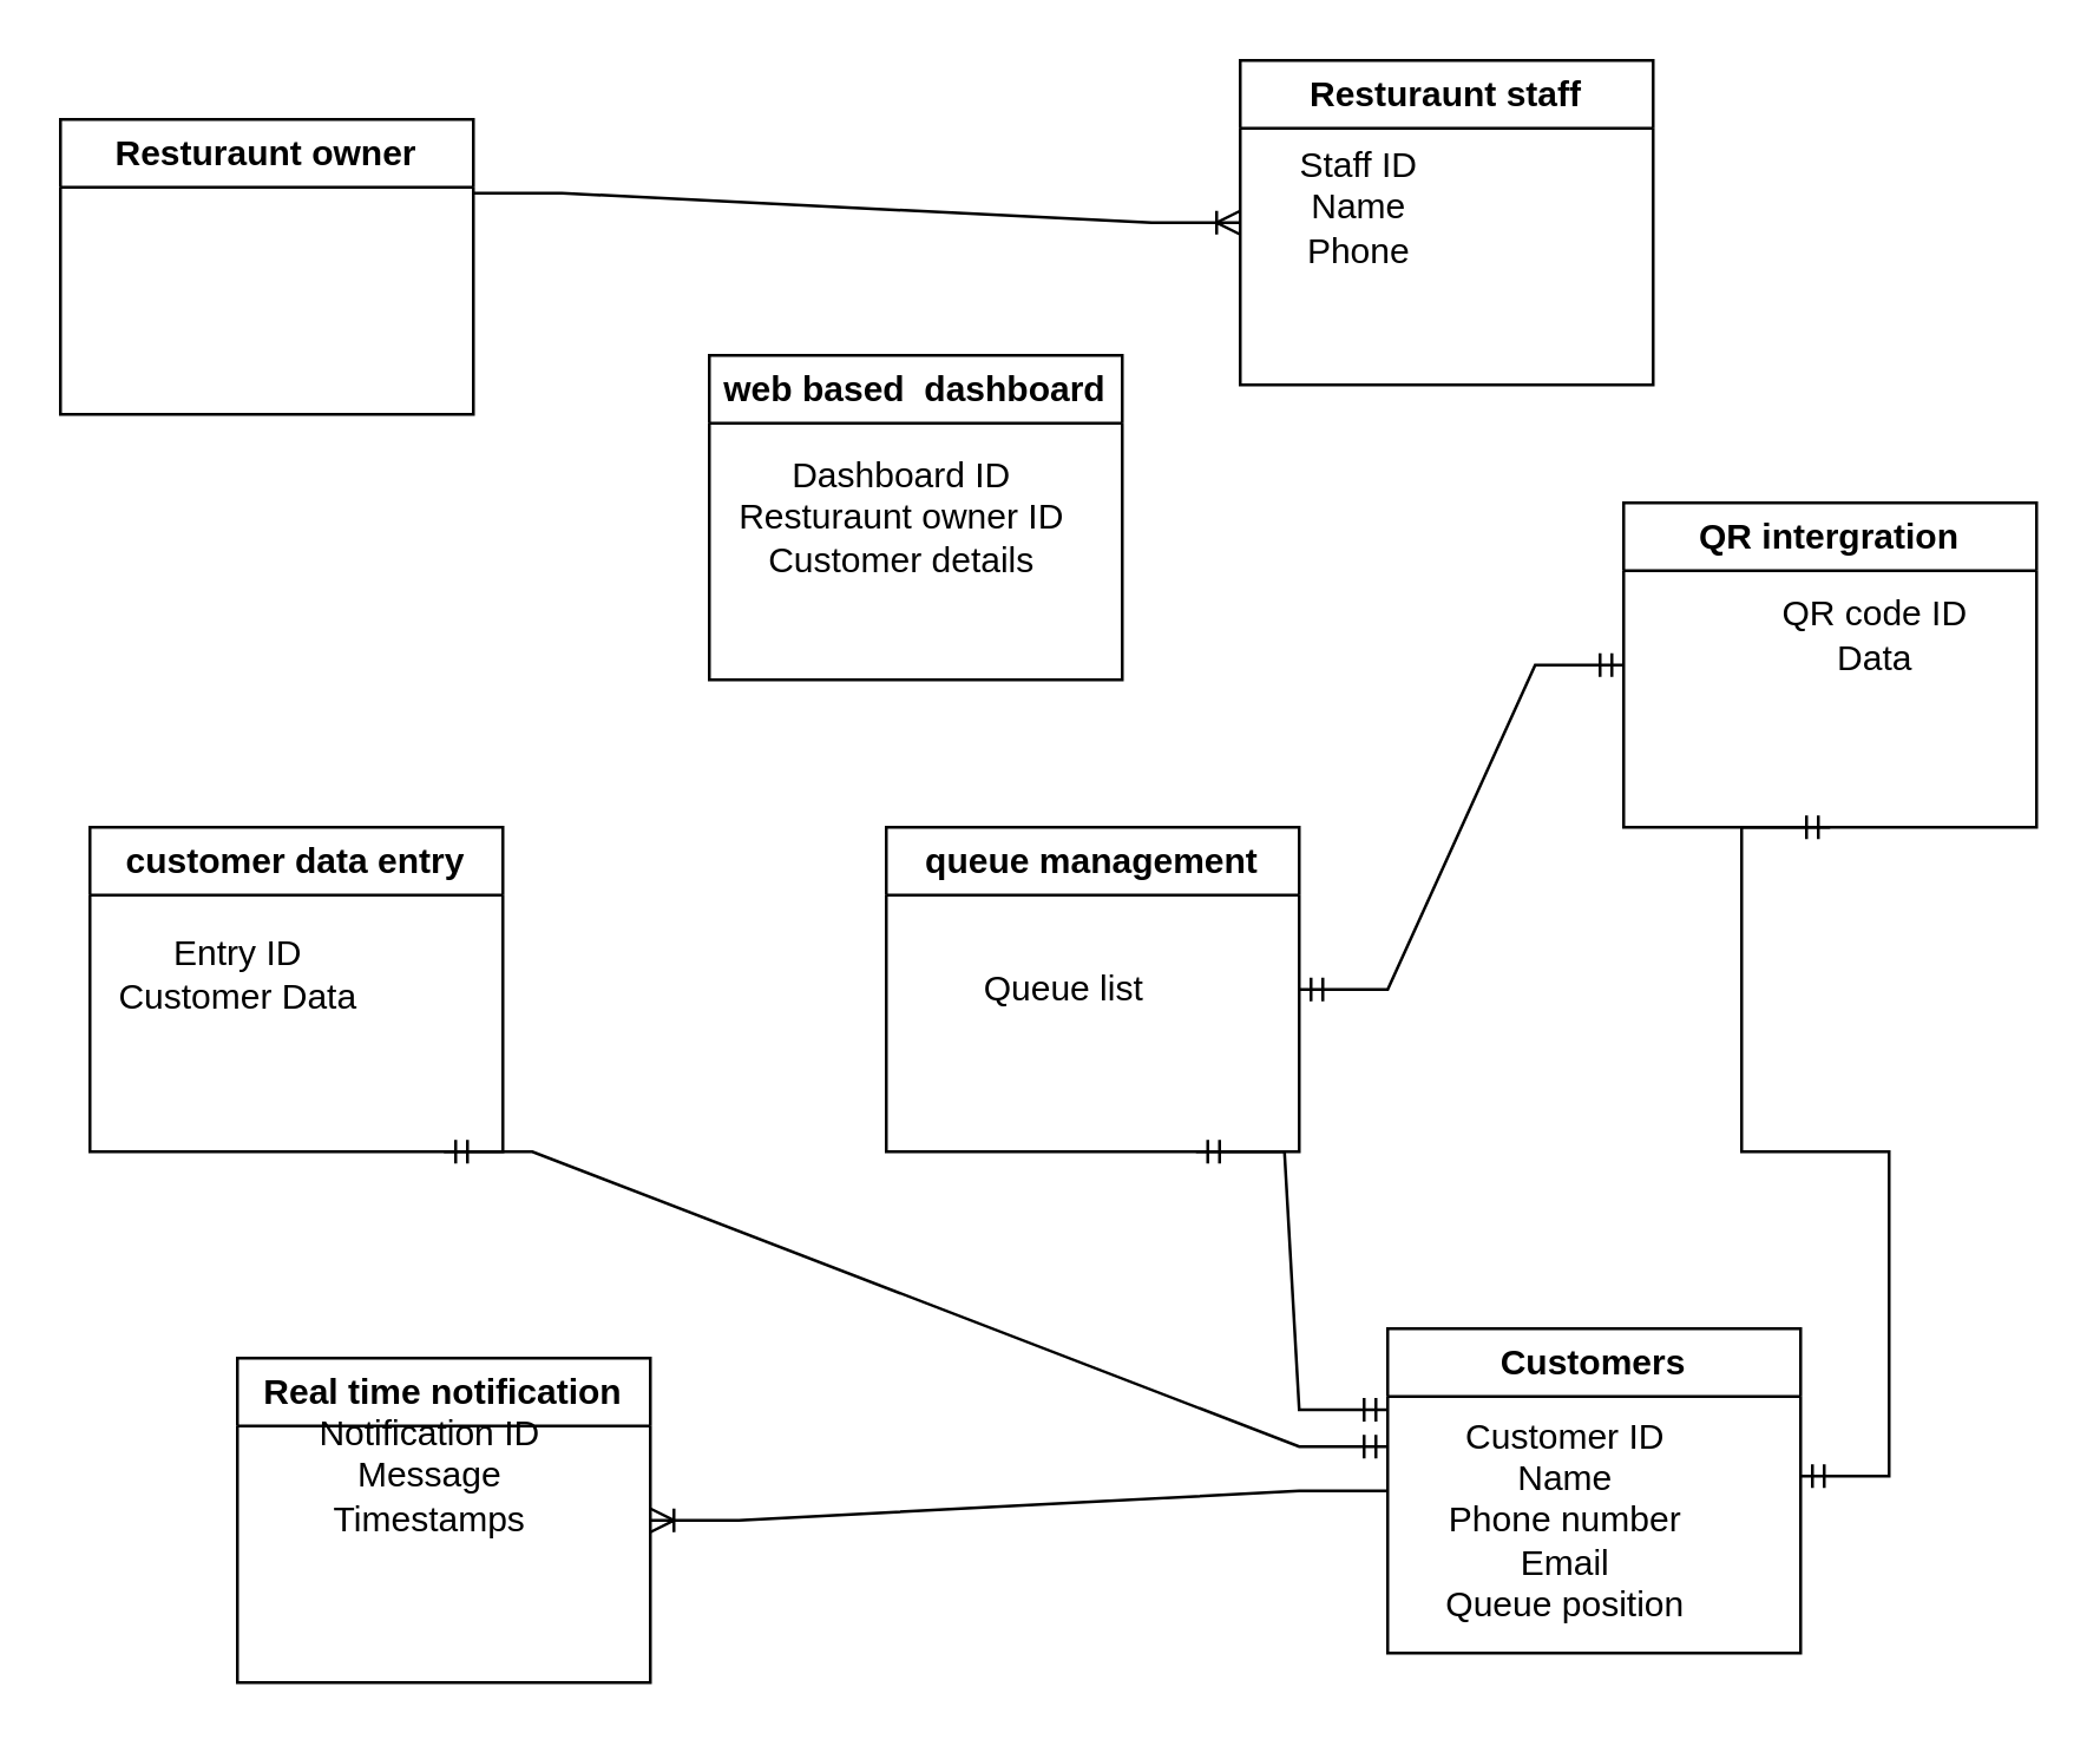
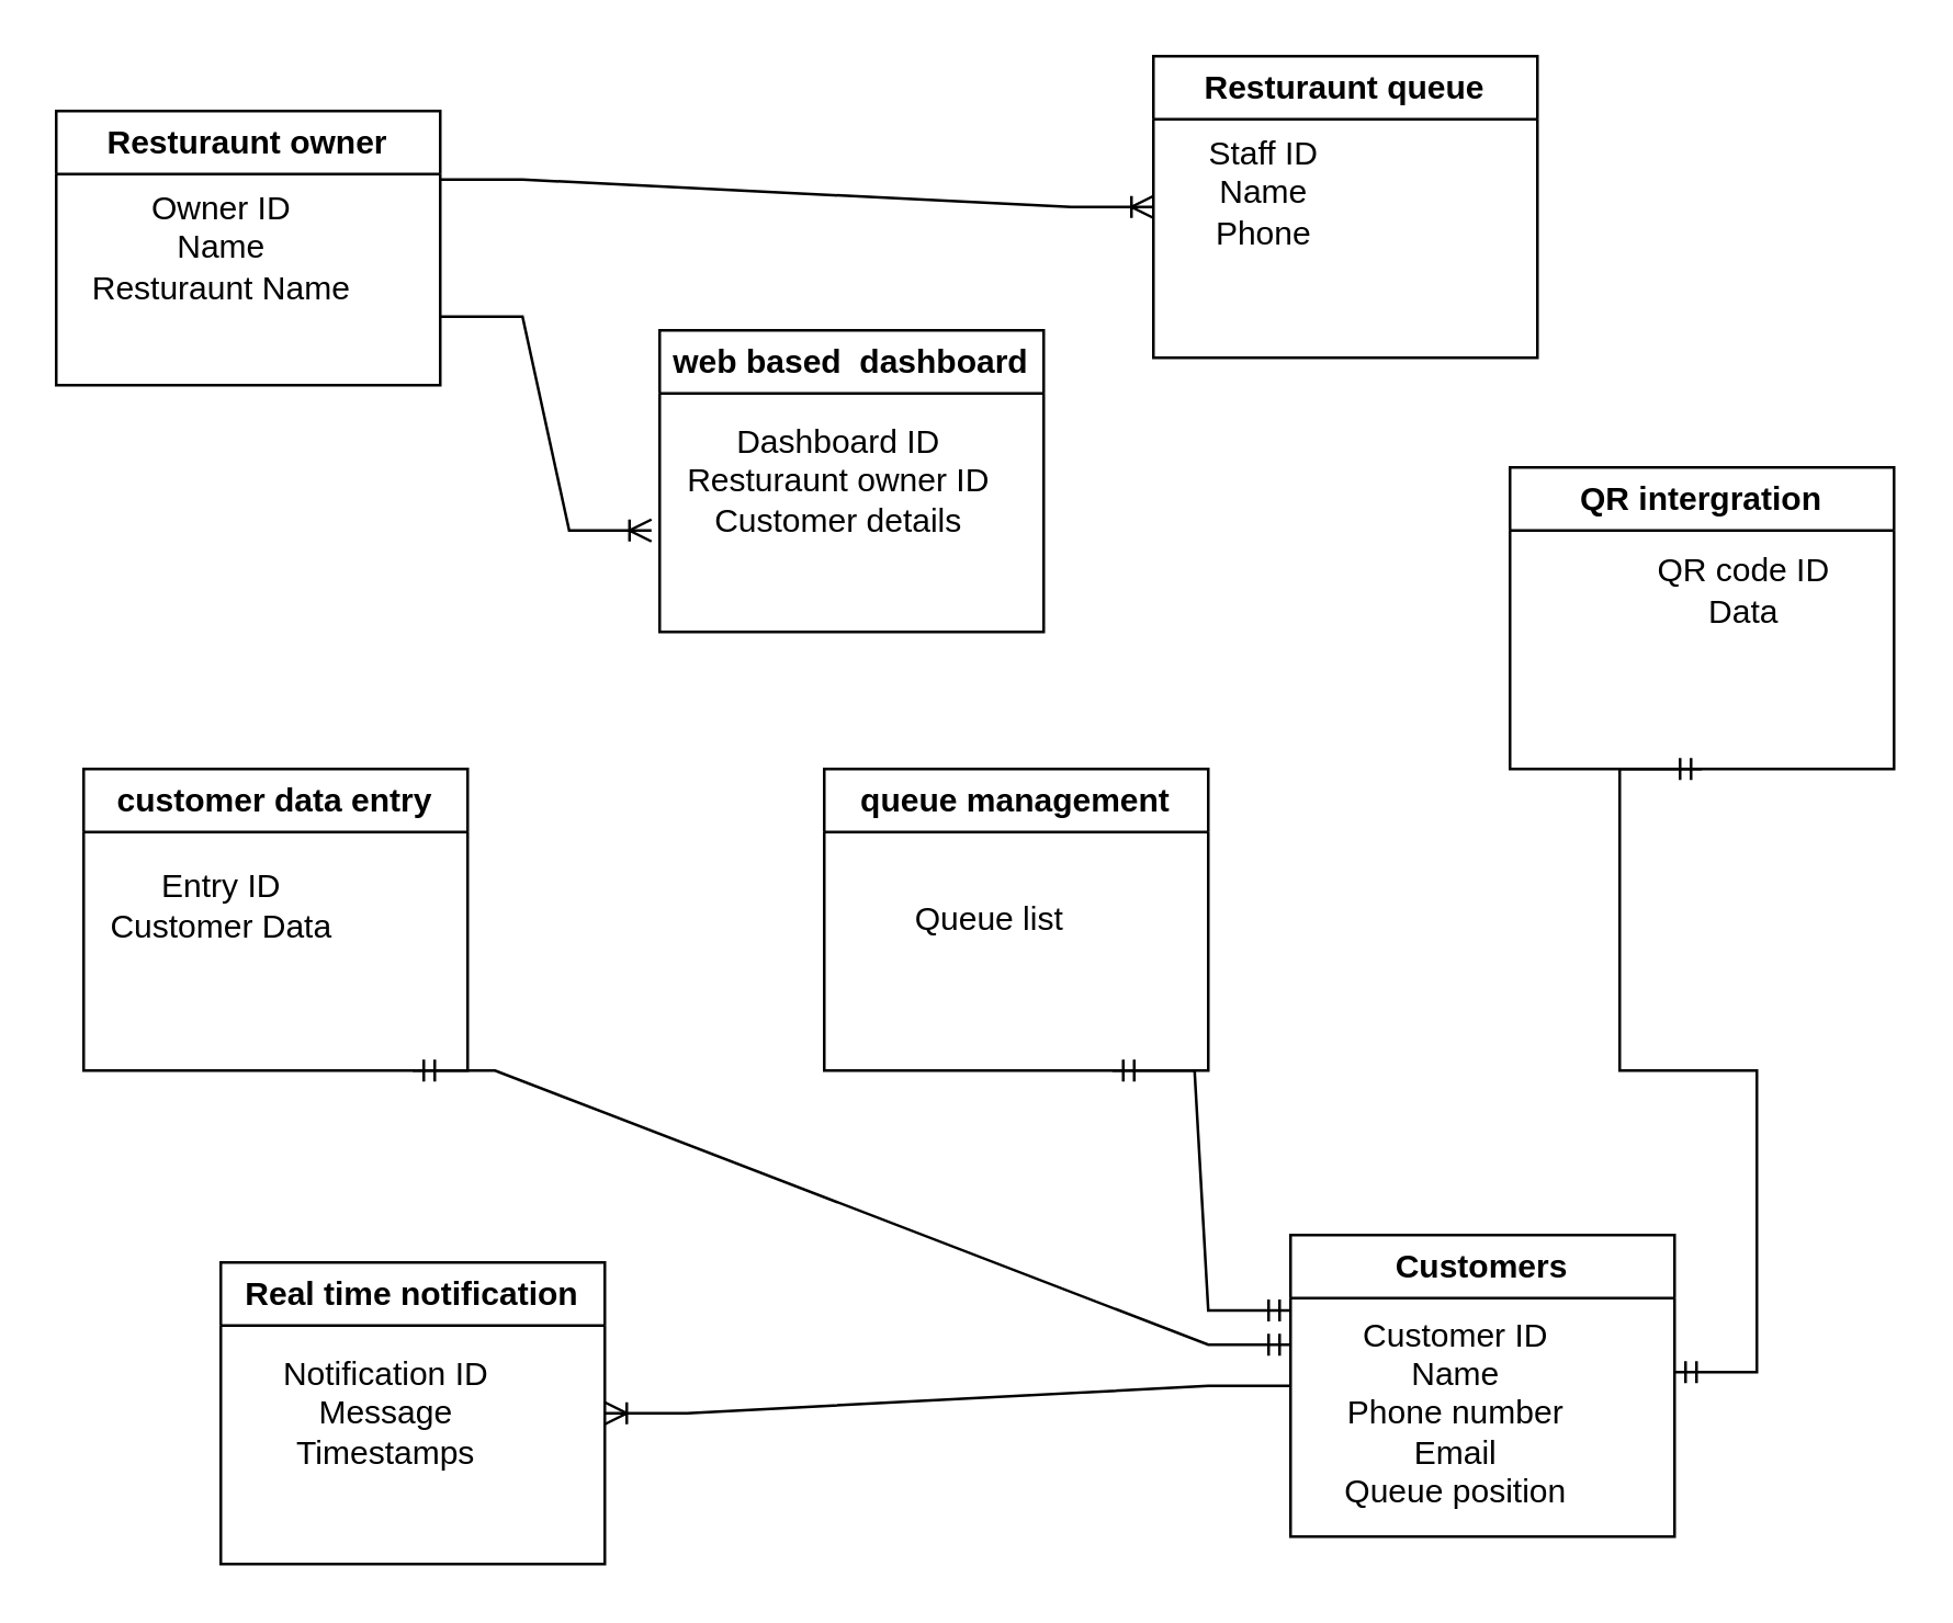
- <mxCell id="14" value="Resturaunt staff" style="swimlane;whiteSpace=wrap;html=1;" vertex="1" parent="1"><mxGeometry x="420" y="20" width="140" height="110" as="geometry" /></mxCell>
+ <mxCell id="14" value="Resturaunt queue" style="swimlane;whiteSpace=wrap;html=1;" vertex="1" parent="1"><mxGeometry x="420" y="20" width="140" height="110" as="geometry" /></mxCell>
+ <mxCell id="3" value="Owner ID&lt;br&gt;Name&lt;br&gt;Resturaunt Name" style="text;html=1;align=center;verticalAlign=middle;resizable=0;points=[];autosize=1;strokeColor=none;fillColor=none;" vertex="1" parent="2"><mxGeometry y="20" width="120" height="60" as="geometry" /></mxCell>
+ <mxCell id="20" value="" style="edgeStyle=entityRelationEdgeStyle;fontSize=12;html=1;endArrow=ERoneToMany;rounded=0;entryX=-0.023;entryY=0.8;entryDx=0;entryDy=0;entryPerimeter=0;exitX=1;exitY=0.75;exitDx=0;exitDy=0;" edge="1" parent="1" source="2" target="5"><mxGeometry width="100" height="100" relative="1" as="geometry"><mxPoint x="170" y="240" as="sourcePoint" /><mxPoint x="270" y="140" as="targetPoint" /></mxGeometry></mxCell>
- <mxCell id="21" value="" style="edgeStyle=entityRelationEdgeStyle;fontSize=12;html=1;endArrow=ERmandOne;startArrow=ERmandOne;rounded=0;entryX=0;entryY=0.5;entryDx=0;entryDy=0;exitX=1;exitY=0.5;exitDx=0;exitDy=0;" edge="1" parent="1" source="10" target="12"><mxGeometry width="100" height="100" relative="1" as="geometry"><mxPoint x="450" y="370" as="sourcePoint" /><mxPoint x="510" y="300" as="targetPoint" /></mxGeometry></mxCell>
- <mxCell id="7" value="Notification ID&lt;br&gt;Message&lt;br&gt;Timestamps" style="text;html=1;align=center;verticalAlign=middle;resizable=0;points=[];autosize=1;strokeColor=none;fillColor=none;" vertex="1" parent="6"><mxGeometry x="15" y="10" width="100" height="60" as="geometry" /></mxCell>
+ <mxCell id="7" value="Notification ID&lt;br&gt;Message&lt;br&gt;Timestamps" style="text;html=1;align=center;verticalAlign=middle;resizable=0;points=[];autosize=1;strokeColor=none;fillColor=none;" vertex="1" parent="6"><mxGeometry x="10" y="25" width="100" height="60" as="geometry" /></mxCell>
